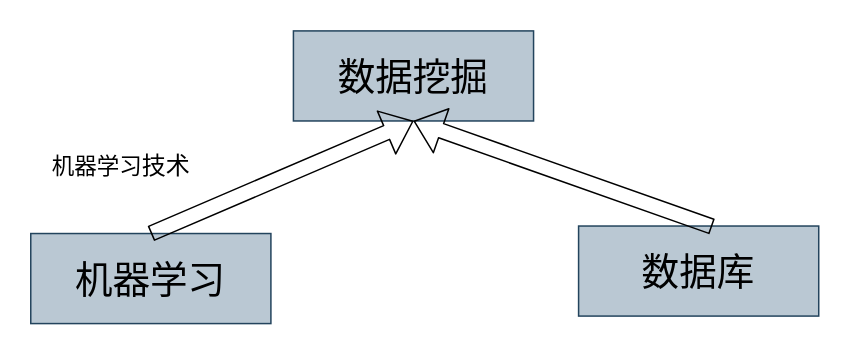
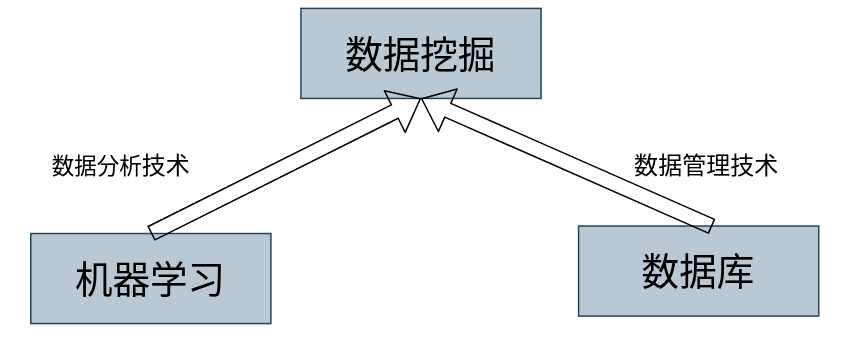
- <mxCell id="2" value="&lt;font style=&quot;font-size: 25px&quot;&gt;数据挖掘&lt;/font&gt;" style="whiteSpace=wrap;html=1;fillColor=#bac8d3;strokeColor=#23445d;fontColor=#000000;" parent="1" vertex="1"><mxGeometry x="195" y="20" width="160" height="60" as="geometry" /></mxCell>
+ <mxCell id="2" value="&lt;font style=&quot;font-size: 25px&quot;&gt;数据挖掘&lt;/font&gt;" style="whiteSpace=wrap;html=1;fillColor=#bac8d3;strokeColor=#23445d;fontColor=#000000;" parent="1" vertex="1"><mxGeometry x="200" y="5" width="160" height="60" as="geometry" /></mxCell>
- <mxCell id="5" value="&lt;font style=&quot;font-size: 15px&quot;&gt;机器学习&lt;/font&gt;&lt;font style=&quot;font-size: 16px&quot;&gt;技术&lt;/font&gt;" style="text;html=1;resizable=0;autosize=1;align=center;verticalAlign=middle;points=[];fillColor=none;strokeColor=none;rounded=0;" parent="1" vertex="1"><mxGeometry x="25" y="100" width="110" height="20" as="geometry" /></mxCell>
+ <mxCell id="5" value="&lt;font style=&quot;font-size: 15px&quot;&gt;数据分析&lt;/font&gt;&lt;font style=&quot;font-size: 16px&quot;&gt;技术&lt;/font&gt;" style="text;html=1;resizable=0;autosize=1;align=center;verticalAlign=middle;points=[];fillColor=none;strokeColor=none;rounded=0;" parent="1" vertex="1"><mxGeometry x="25" y="100" width="110" height="20" as="geometry" /></mxCell>
+ <mxCell id="6" value="&lt;font style=&quot;font-size: 16px&quot;&gt;数据管理技术&lt;/font&gt;" style="text;html=1;resizable=0;autosize=1;align=center;verticalAlign=middle;points=[];fillColor=none;strokeColor=none;rounded=0;fontSize=15;" parent="1" vertex="1"><mxGeometry x="415" y="100" width="110" height="20" as="geometry" /></mxCell>
